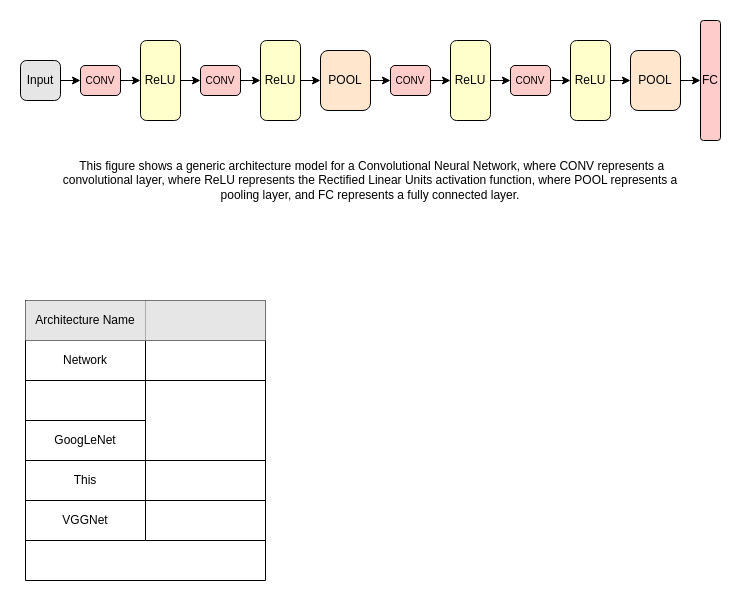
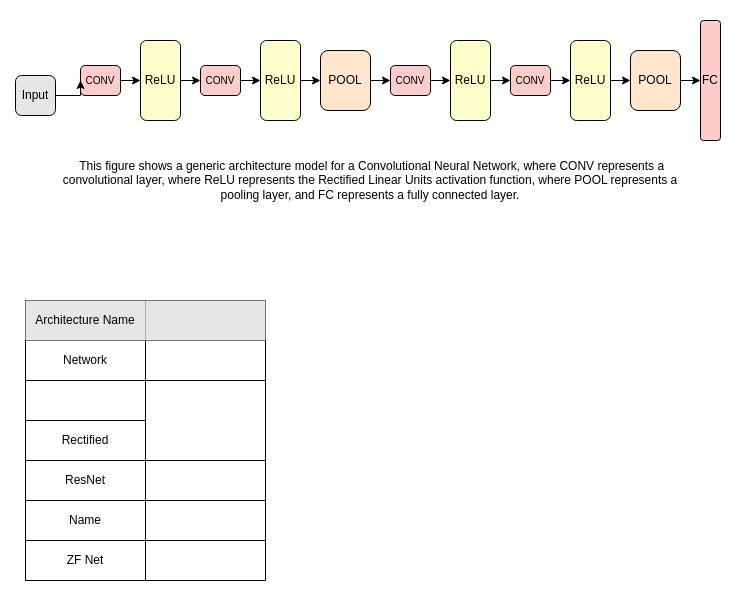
- <mxCell id="44" value="Input" style="rounded=1;whiteSpace=wrap;html=1;strokeColor=#000000;strokeWidth=1;fillColor=#E6E6E6;" vertex="1" parent="1"><mxGeometry x="20" y="60" width="40" height="40" as="geometry" /></mxCell>
+ <mxCell id="44" value="Input" style="rounded=1;whiteSpace=wrap;html=1;strokeColor=#000000;strokeWidth=1;fillColor=#E6E6E6;" vertex="1" parent="1"><mxGeometry x="15" y="75" width="40" height="40" as="geometry" /></mxCell>
- <mxCell id="12" value="GoogLeNet" style="shape=partialRectangle;html=1;whiteSpace=wrap;connectable=0;overflow=hidden;fillColor=none;top=0;left=0;bottom=0;right=0;" vertex="1" parent="11"><mxGeometry width="120" height="40" as="geometry" /></mxCell>
+ <mxCell id="12" value="Rectified" style="shape=partialRectangle;html=1;whiteSpace=wrap;connectable=0;overflow=hidden;fillColor=none;top=0;left=0;bottom=0;right=0;" vertex="1" parent="11"><mxGeometry width="120" height="40" as="geometry" /></mxCell>
- <mxCell id="15" value="This" style="shape=partialRectangle;html=1;whiteSpace=wrap;connectable=0;overflow=hidden;fillColor=none;top=0;left=0;bottom=0;right=0;" vertex="1" parent="14"><mxGeometry width="120" height="40" as="geometry" /></mxCell>
+ <mxCell id="15" value="ResNet" style="shape=partialRectangle;html=1;whiteSpace=wrap;connectable=0;overflow=hidden;fillColor=none;top=0;left=0;bottom=0;right=0;" vertex="1" parent="14"><mxGeometry width="120" height="40" as="geometry" /></mxCell>
- <mxCell id="18" value="VGGNet" style="shape=partialRectangle;html=1;whiteSpace=wrap;connectable=0;overflow=hidden;fillColor=none;top=0;left=0;bottom=0;right=0;" vertex="1" parent="17"><mxGeometry width="120" height="40" as="geometry" /></mxCell>
+ <mxCell id="18" value="Name" style="shape=partialRectangle;html=1;whiteSpace=wrap;connectable=0;overflow=hidden;fillColor=none;top=0;left=0;bottom=0;right=0;" vertex="1" parent="17"><mxGeometry width="120" height="40" as="geometry" /></mxCell>
+ <mxCell id="21" value="ZF Net" style="shape=partialRectangle;html=1;whiteSpace=wrap;connectable=0;overflow=hidden;fillColor=none;top=0;left=0;bottom=0;right=0;" vertex="1" parent="20"><mxGeometry width="120" height="40" as="geometry" /></mxCell>
